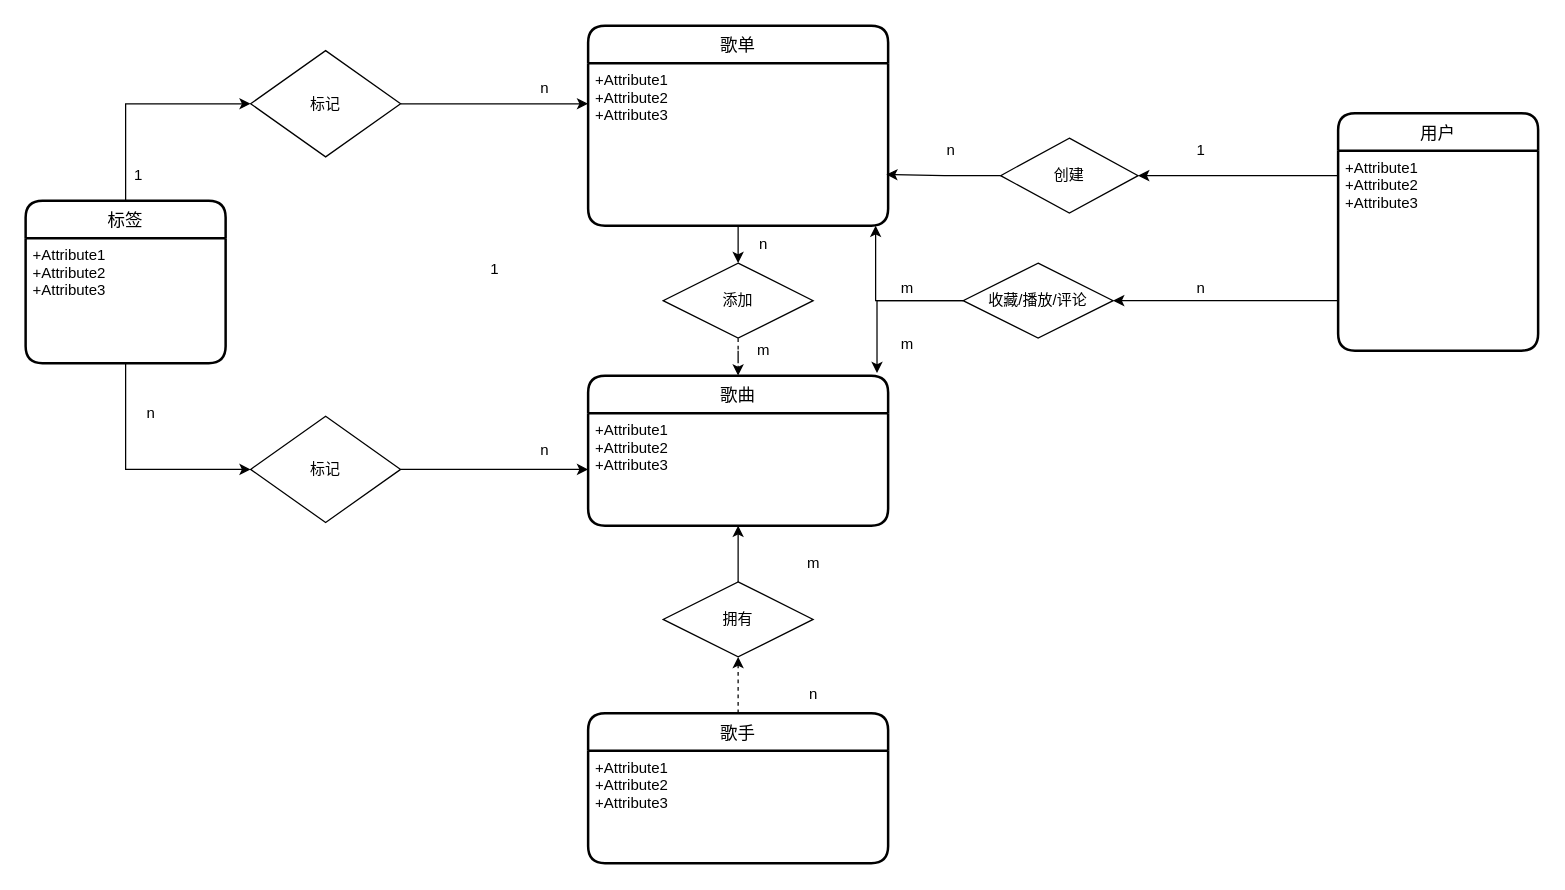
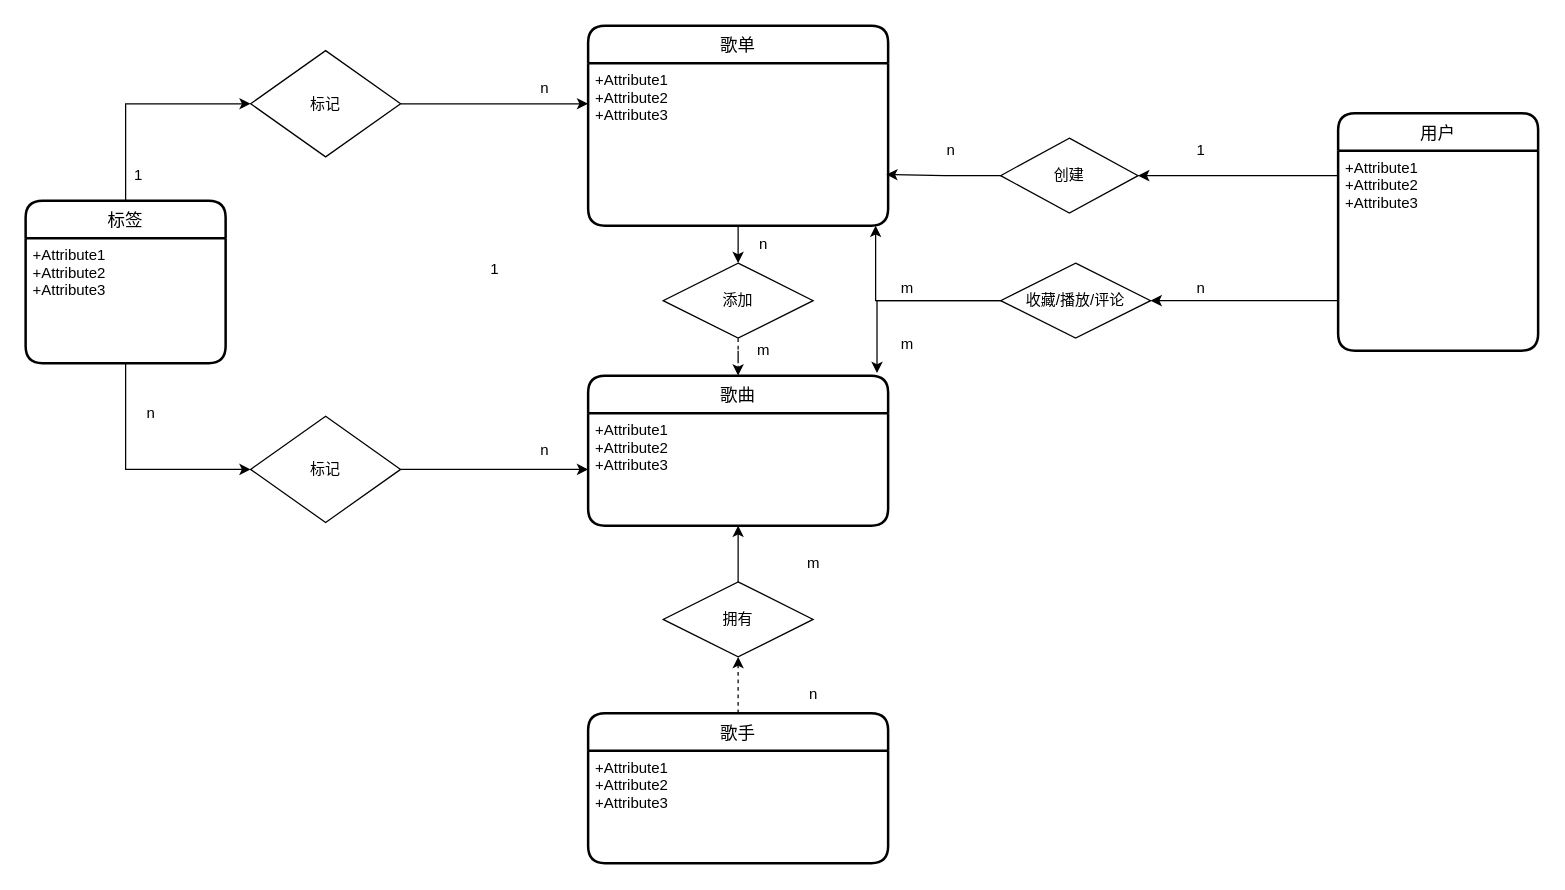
- <mxCell id="34" value="收藏/播放/评论" style="shape=rhombus;perimeter=rhombusPerimeter;whiteSpace=wrap;html=1;align=center;" vertex="1" parent="1"><mxGeometry x="770" y="210" width="120" height="60" as="geometry" /></mxCell>
+ <mxCell id="34" value="收藏/播放/评论" style="shape=rhombus;perimeter=rhombusPerimeter;whiteSpace=wrap;html=1;align=center;" vertex="1" parent="1"><mxGeometry x="800" y="210" width="120" height="60" as="geometry" /></mxCell>
